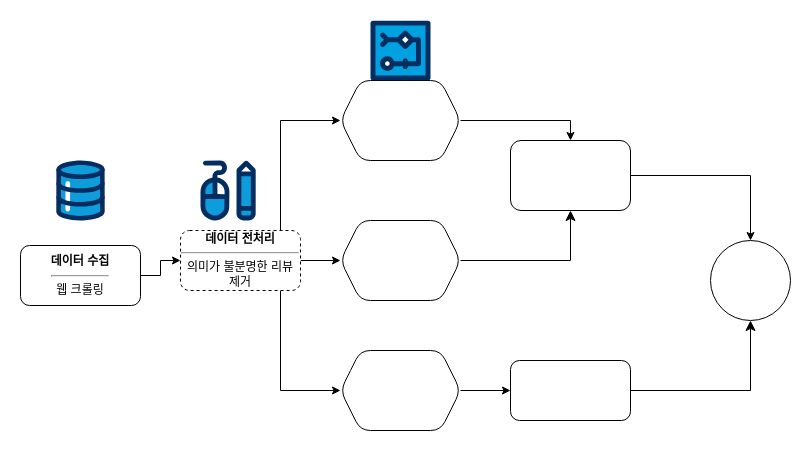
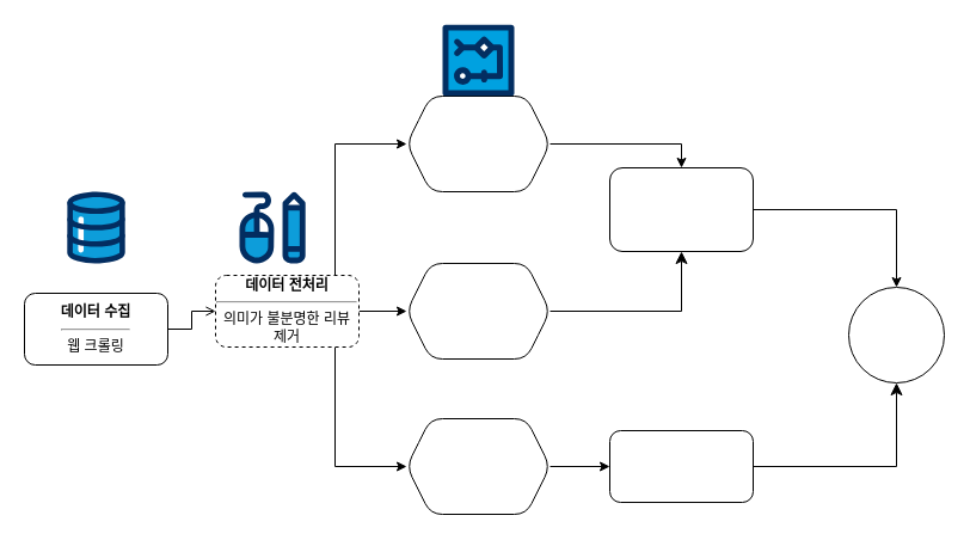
- <mxCell id="2" value="" style="edgeStyle=orthogonalEdgeStyle;rounded=0;orthogonalLoop=1;jettySize=auto;html=1;" edge="1" parent="1" source="3" target="7"><mxGeometry relative="1" as="geometry" /></mxCell>
+ <mxCell id="2" value="" style="edgeStyle=orthogonalEdgeStyle;rounded=0;orthogonalLoop=1;jettySize=auto;html=1;endArrow=open;" edge="1" parent="1" source="3" target="7"><mxGeometry relative="1" as="geometry" /></mxCell>
